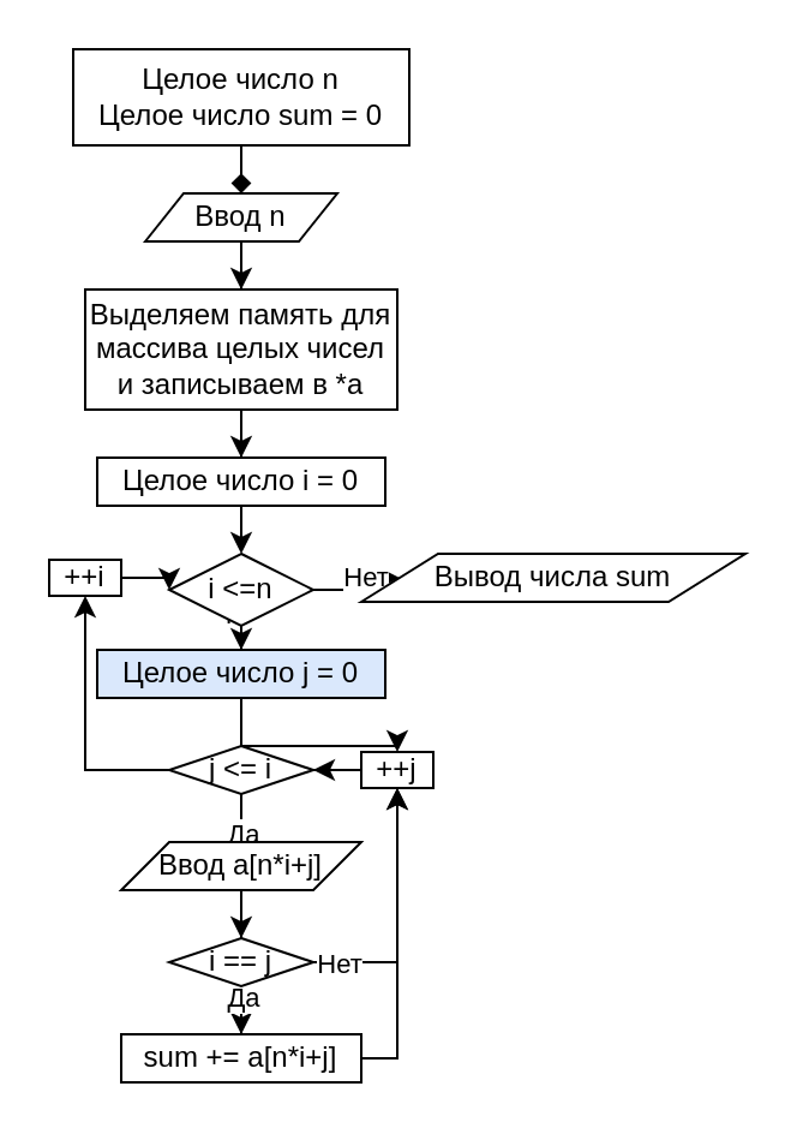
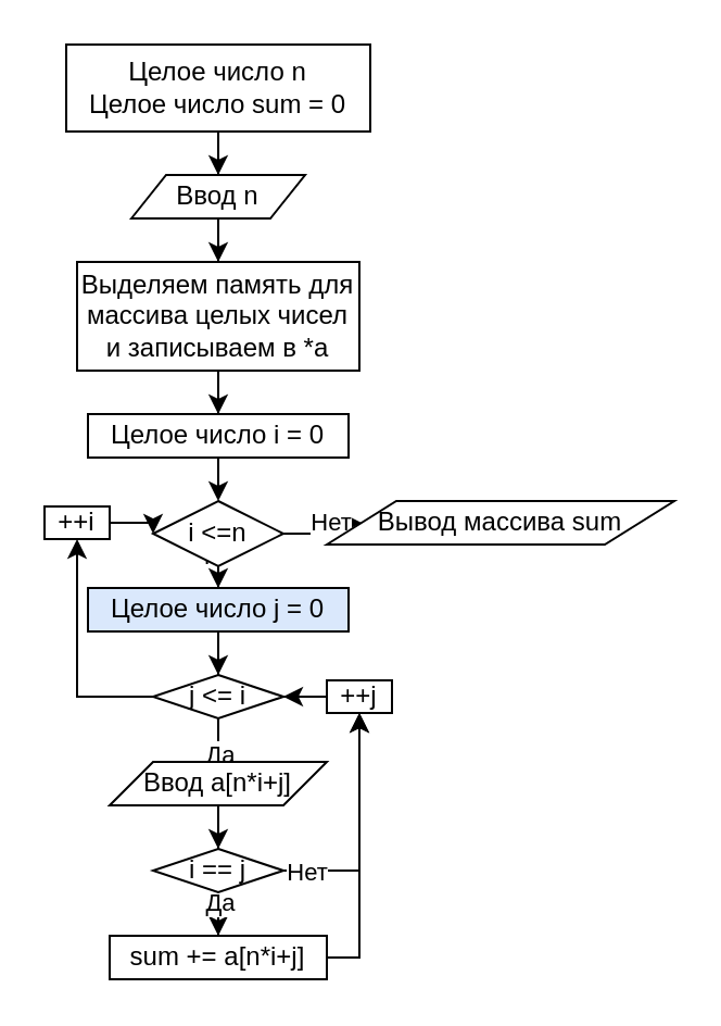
- <mxCell id="4" style="edgeStyle=orthogonalEdgeStyle;rounded=0;orthogonalLoop=1;jettySize=auto;html=1;entryX=0.5;entryY=0;entryDx=0;entryDy=0;endArrow=diamond;" edge="1" parent="1" source="5" target="3"><mxGeometry relative="1" as="geometry" /></mxCell>
+ <mxCell id="4" style="edgeStyle=orthogonalEdgeStyle;rounded=0;orthogonalLoop=1;jettySize=auto;html=1;entryX=0.5;entryY=0;entryDx=0;entryDy=0;" edge="1" parent="1" source="5" target="3"><mxGeometry relative="1" as="geometry" /></mxCell>
- <mxCell id="10" value="Вывод числа sum" style="shape=parallelogram;perimeter=parallelogramPerimeter;whiteSpace=wrap;html=1;" vertex="1" parent="1"><mxGeometry x="150" y="230" width="160" height="20" as="geometry" /></mxCell>
+ <mxCell id="10" value="Вывод массива sum" style="shape=parallelogram;perimeter=parallelogramPerimeter;whiteSpace=wrap;html=1;" vertex="1" parent="1"><mxGeometry x="150" y="230" width="160" height="20" as="geometry" /></mxCell>
- <mxCell id="12" style="edgeStyle=orthogonalEdgeStyle;rounded=0;orthogonalLoop=1;jettySize=auto;html=1;" edge="1" parent="1" source="13" target="31"><mxGeometry relative="1" as="geometry" /></mxCell>
+ <mxCell id="12" style="edgeStyle=orthogonalEdgeStyle;rounded=0;orthogonalLoop=1;jettySize=auto;html=1;entryX=0.5;entryY=0;entryDx=0;entryDy=0;" edge="1" parent="1" source="13" target="17"><mxGeometry relative="1" as="geometry" /></mxCell>
